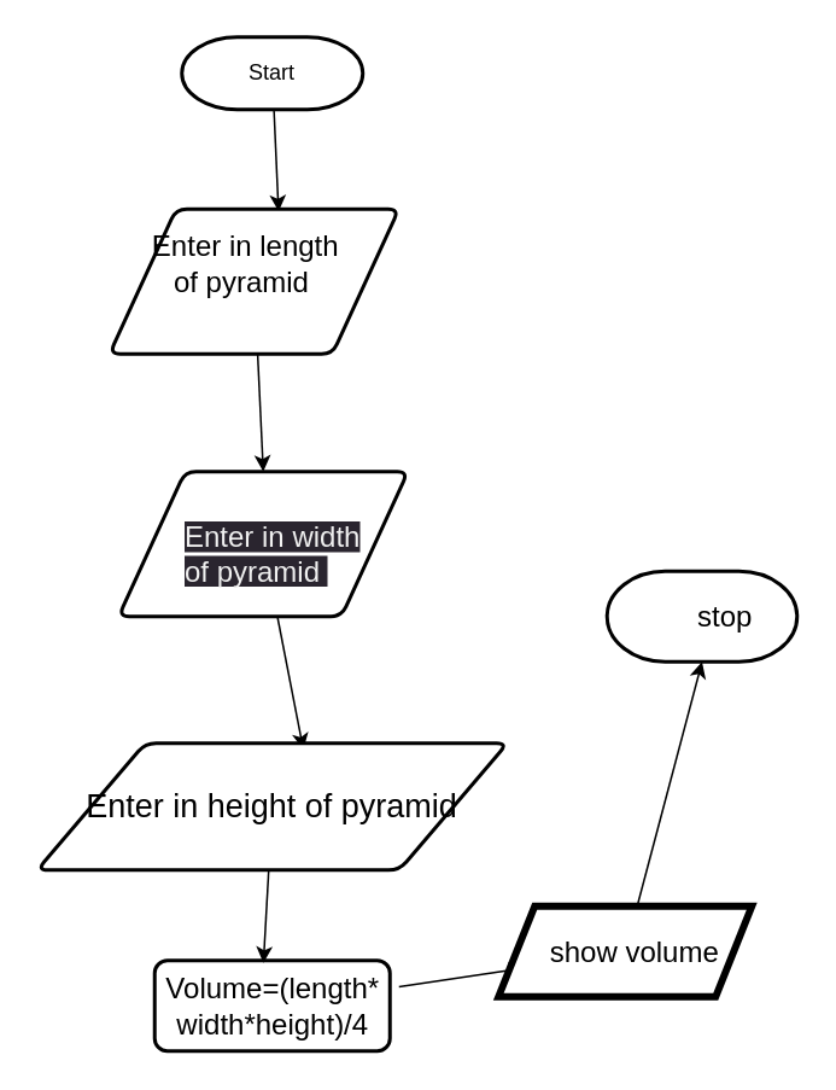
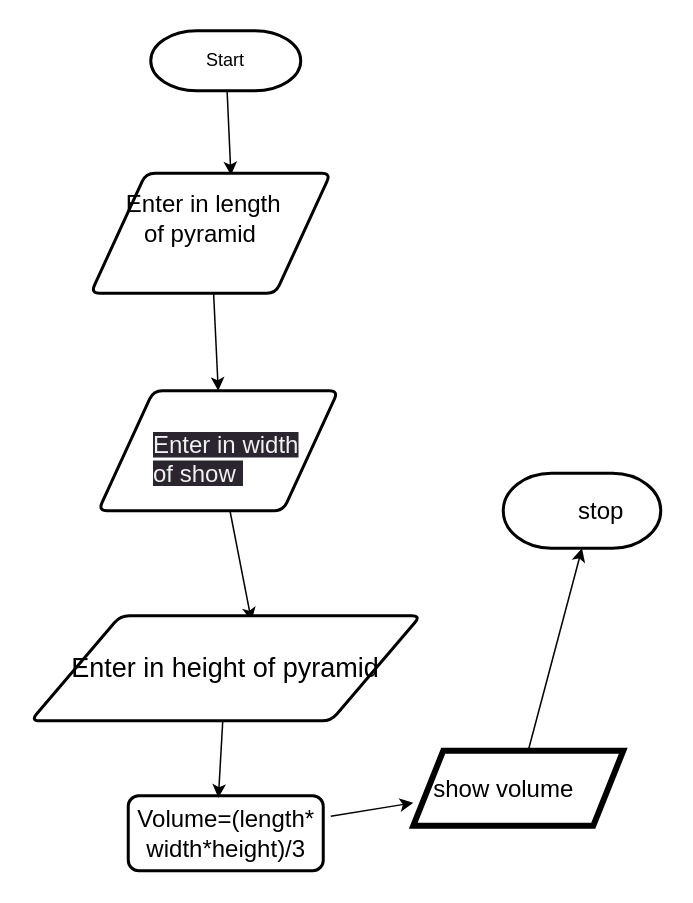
- <mxCell id="17" value="&lt;span style=&quot;color: rgb(240, 240, 240); font-family: Helvetica; font-size: 16px; font-style: normal; font-variant-ligatures: normal; font-variant-caps: normal; font-weight: 400; letter-spacing: normal; orphans: 2; text-align: center; text-indent: 0px; text-transform: none; widows: 2; word-spacing: 0px; -webkit-text-stroke-width: 0px; background-color: rgb(42, 37, 47); text-decoration-thickness: initial; text-decoration-style: initial; text-decoration-color: initial; float: none; display: inline !important;&quot;&gt;Enter in width&lt;/span&gt;&lt;br style=&quot;border-color: rgb(0, 0, 0); color: rgb(240, 240, 240); font-family: Helvetica; font-size: 16px; font-style: normal; font-variant-ligatures: normal; font-variant-caps: normal; font-weight: 400; letter-spacing: normal; orphans: 2; text-align: center; text-indent: 0px; text-transform: none; widows: 2; word-spacing: 0px; -webkit-text-stroke-width: 0px; background-color: rgb(42, 37, 47); text-decoration-thickness: initial; text-decoration-style: initial; text-decoration-color: initial;&quot;&gt;&lt;span style=&quot;color: rgb(240, 240, 240); font-family: Helvetica; font-size: 16px; font-style: normal; font-variant-ligatures: normal; font-variant-caps: normal; font-weight: 400; letter-spacing: normal; orphans: 2; text-align: center; text-indent: 0px; text-transform: none; widows: 2; word-spacing: 0px; -webkit-text-stroke-width: 0px; background-color: rgb(42, 37, 47); text-decoration-thickness: initial; text-decoration-style: initial; text-decoration-color: initial; float: none; display: inline !important;&quot;&gt;of pyramid&amp;nbsp;&lt;/span&gt;" style="text;whiteSpace=wrap;html=1;" parent="1" vertex="1"><mxGeometry x="100" y="280" width="130" height="60" as="geometry" /></mxCell>
+ <mxCell id="17" value="&lt;span style=&quot;color: rgb(240, 240, 240); font-family: Helvetica; font-size: 16px; font-style: normal; font-variant-ligatures: normal; font-variant-caps: normal; font-weight: 400; letter-spacing: normal; orphans: 2; text-align: center; text-indent: 0px; text-transform: none; widows: 2; word-spacing: 0px; -webkit-text-stroke-width: 0px; background-color: rgb(42, 37, 47); text-decoration-thickness: initial; text-decoration-style: initial; text-decoration-color: initial; float: none; display: inline !important;&quot;&gt;Enter in width&lt;/span&gt;&lt;br style=&quot;border-color: rgb(0, 0, 0); color: rgb(240, 240, 240); font-family: Helvetica; font-size: 16px; font-style: normal; font-variant-ligatures: normal; font-variant-caps: normal; font-weight: 400; letter-spacing: normal; orphans: 2; text-align: center; text-indent: 0px; text-transform: none; widows: 2; word-spacing: 0px; -webkit-text-stroke-width: 0px; background-color: rgb(42, 37, 47); text-decoration-thickness: initial; text-decoration-style: initial; text-decoration-color: initial;&quot;&gt;&lt;span style=&quot;color: rgb(240, 240, 240); font-family: Helvetica; font-size: 16px; font-style: normal; font-variant-ligatures: normal; font-variant-caps: normal; font-weight: 400; letter-spacing: normal; orphans: 2; text-align: center; text-indent: 0px; text-transform: none; widows: 2; word-spacing: 0px; -webkit-text-stroke-width: 0px; background-color: rgb(42, 37, 47); text-decoration-thickness: initial; text-decoration-style: initial; text-decoration-color: initial; float: none; display: inline !important;&quot;&gt;of show&amp;nbsp;&lt;/span&gt;" style="text;whiteSpace=wrap;html=1;" parent="1" vertex="1"><mxGeometry x="100" y="280" width="130" height="60" as="geometry" /></mxCell>
- <mxCell id="13" value="show volume" style="text;html=1;align=center;verticalAlign=middle;resizable=0;points=[];autosize=1;strokeColor=none;fillColor=none;fontSize=16;" parent="1" vertex="1"><mxGeometry x="290" y="510" width="120" height="30" as="geometry" /></mxCell>
+ <mxCell id="13" value="show volume" style="text;html=1;align=center;verticalAlign=middle;resizable=0;points=[];autosize=1;strokeColor=none;fillColor=none;fontSize=16;" parent="1" vertex="1"><mxGeometry x="275" y="510" width="120" height="30" as="geometry" /></mxCell>
- <mxCell id="9" value="Volume=(length*&lt;br&gt;width*height)/4" style="text;html=1;align=center;verticalAlign=middle;resizable=0;points=[];autosize=1;strokeColor=none;fillColor=none;fontSize=16;" parent="1" vertex="1"><mxGeometry x="80" y="530" width="140" height="50" as="geometry" /></mxCell>
+ <mxCell id="9" value="Volume=(length*&lt;br&gt;width*height)/3" style="text;html=1;align=center;verticalAlign=middle;resizable=0;points=[];autosize=1;strokeColor=none;fillColor=none;fontSize=16;" parent="1" vertex="1"><mxGeometry x="80" y="530" width="140" height="50" as="geometry" /></mxCell>
